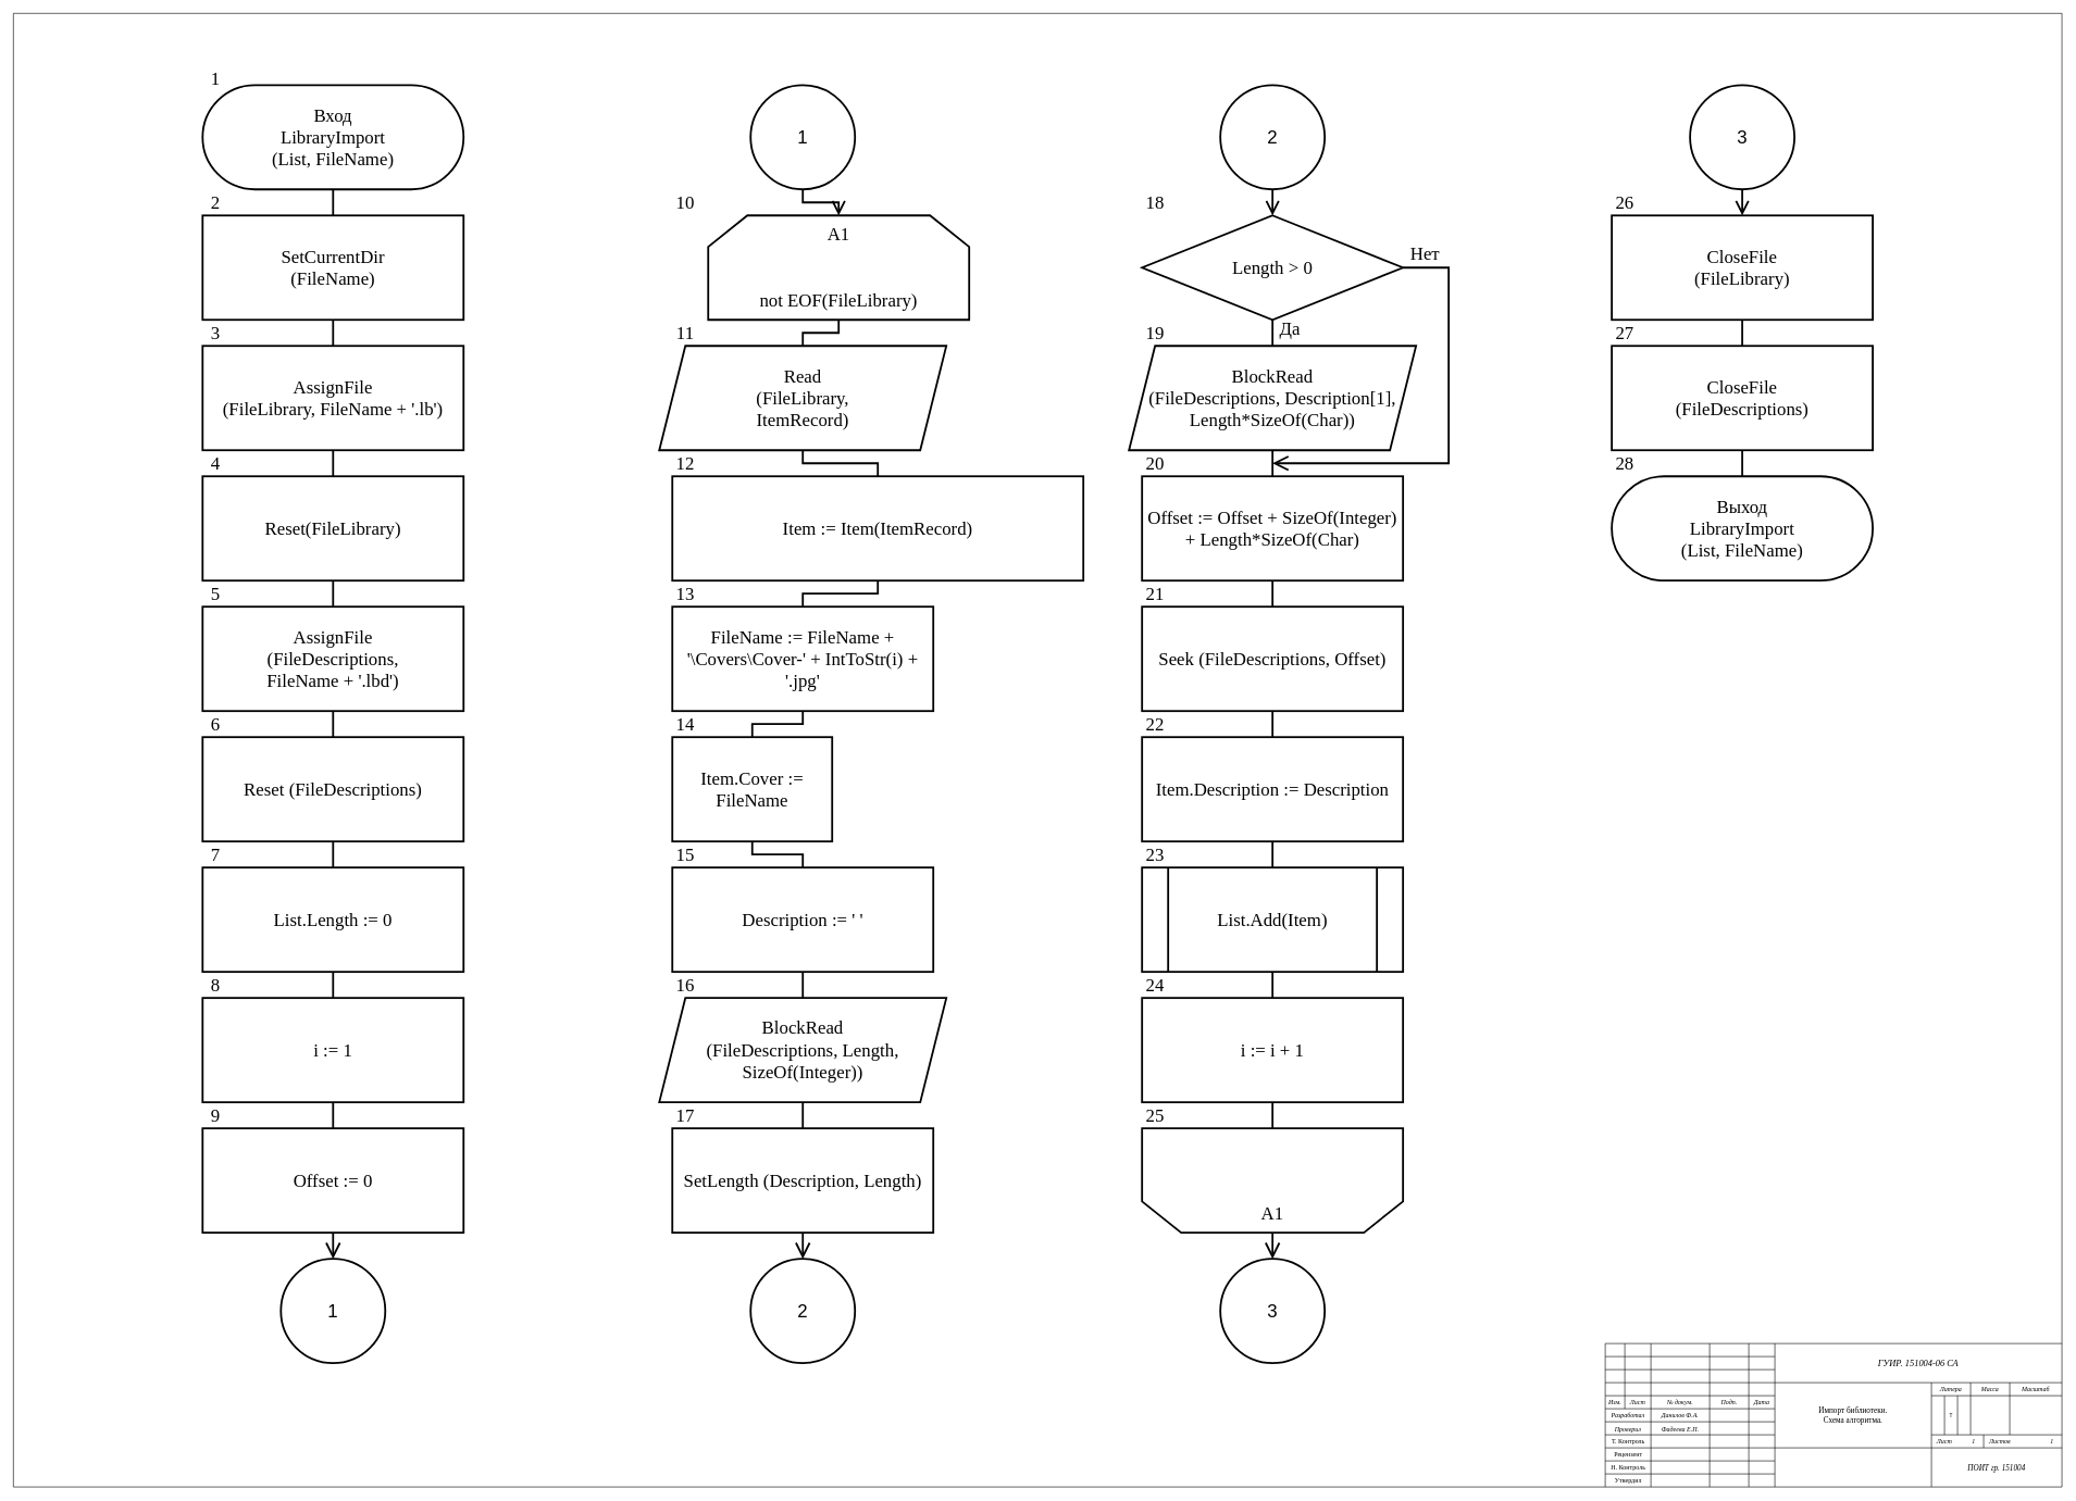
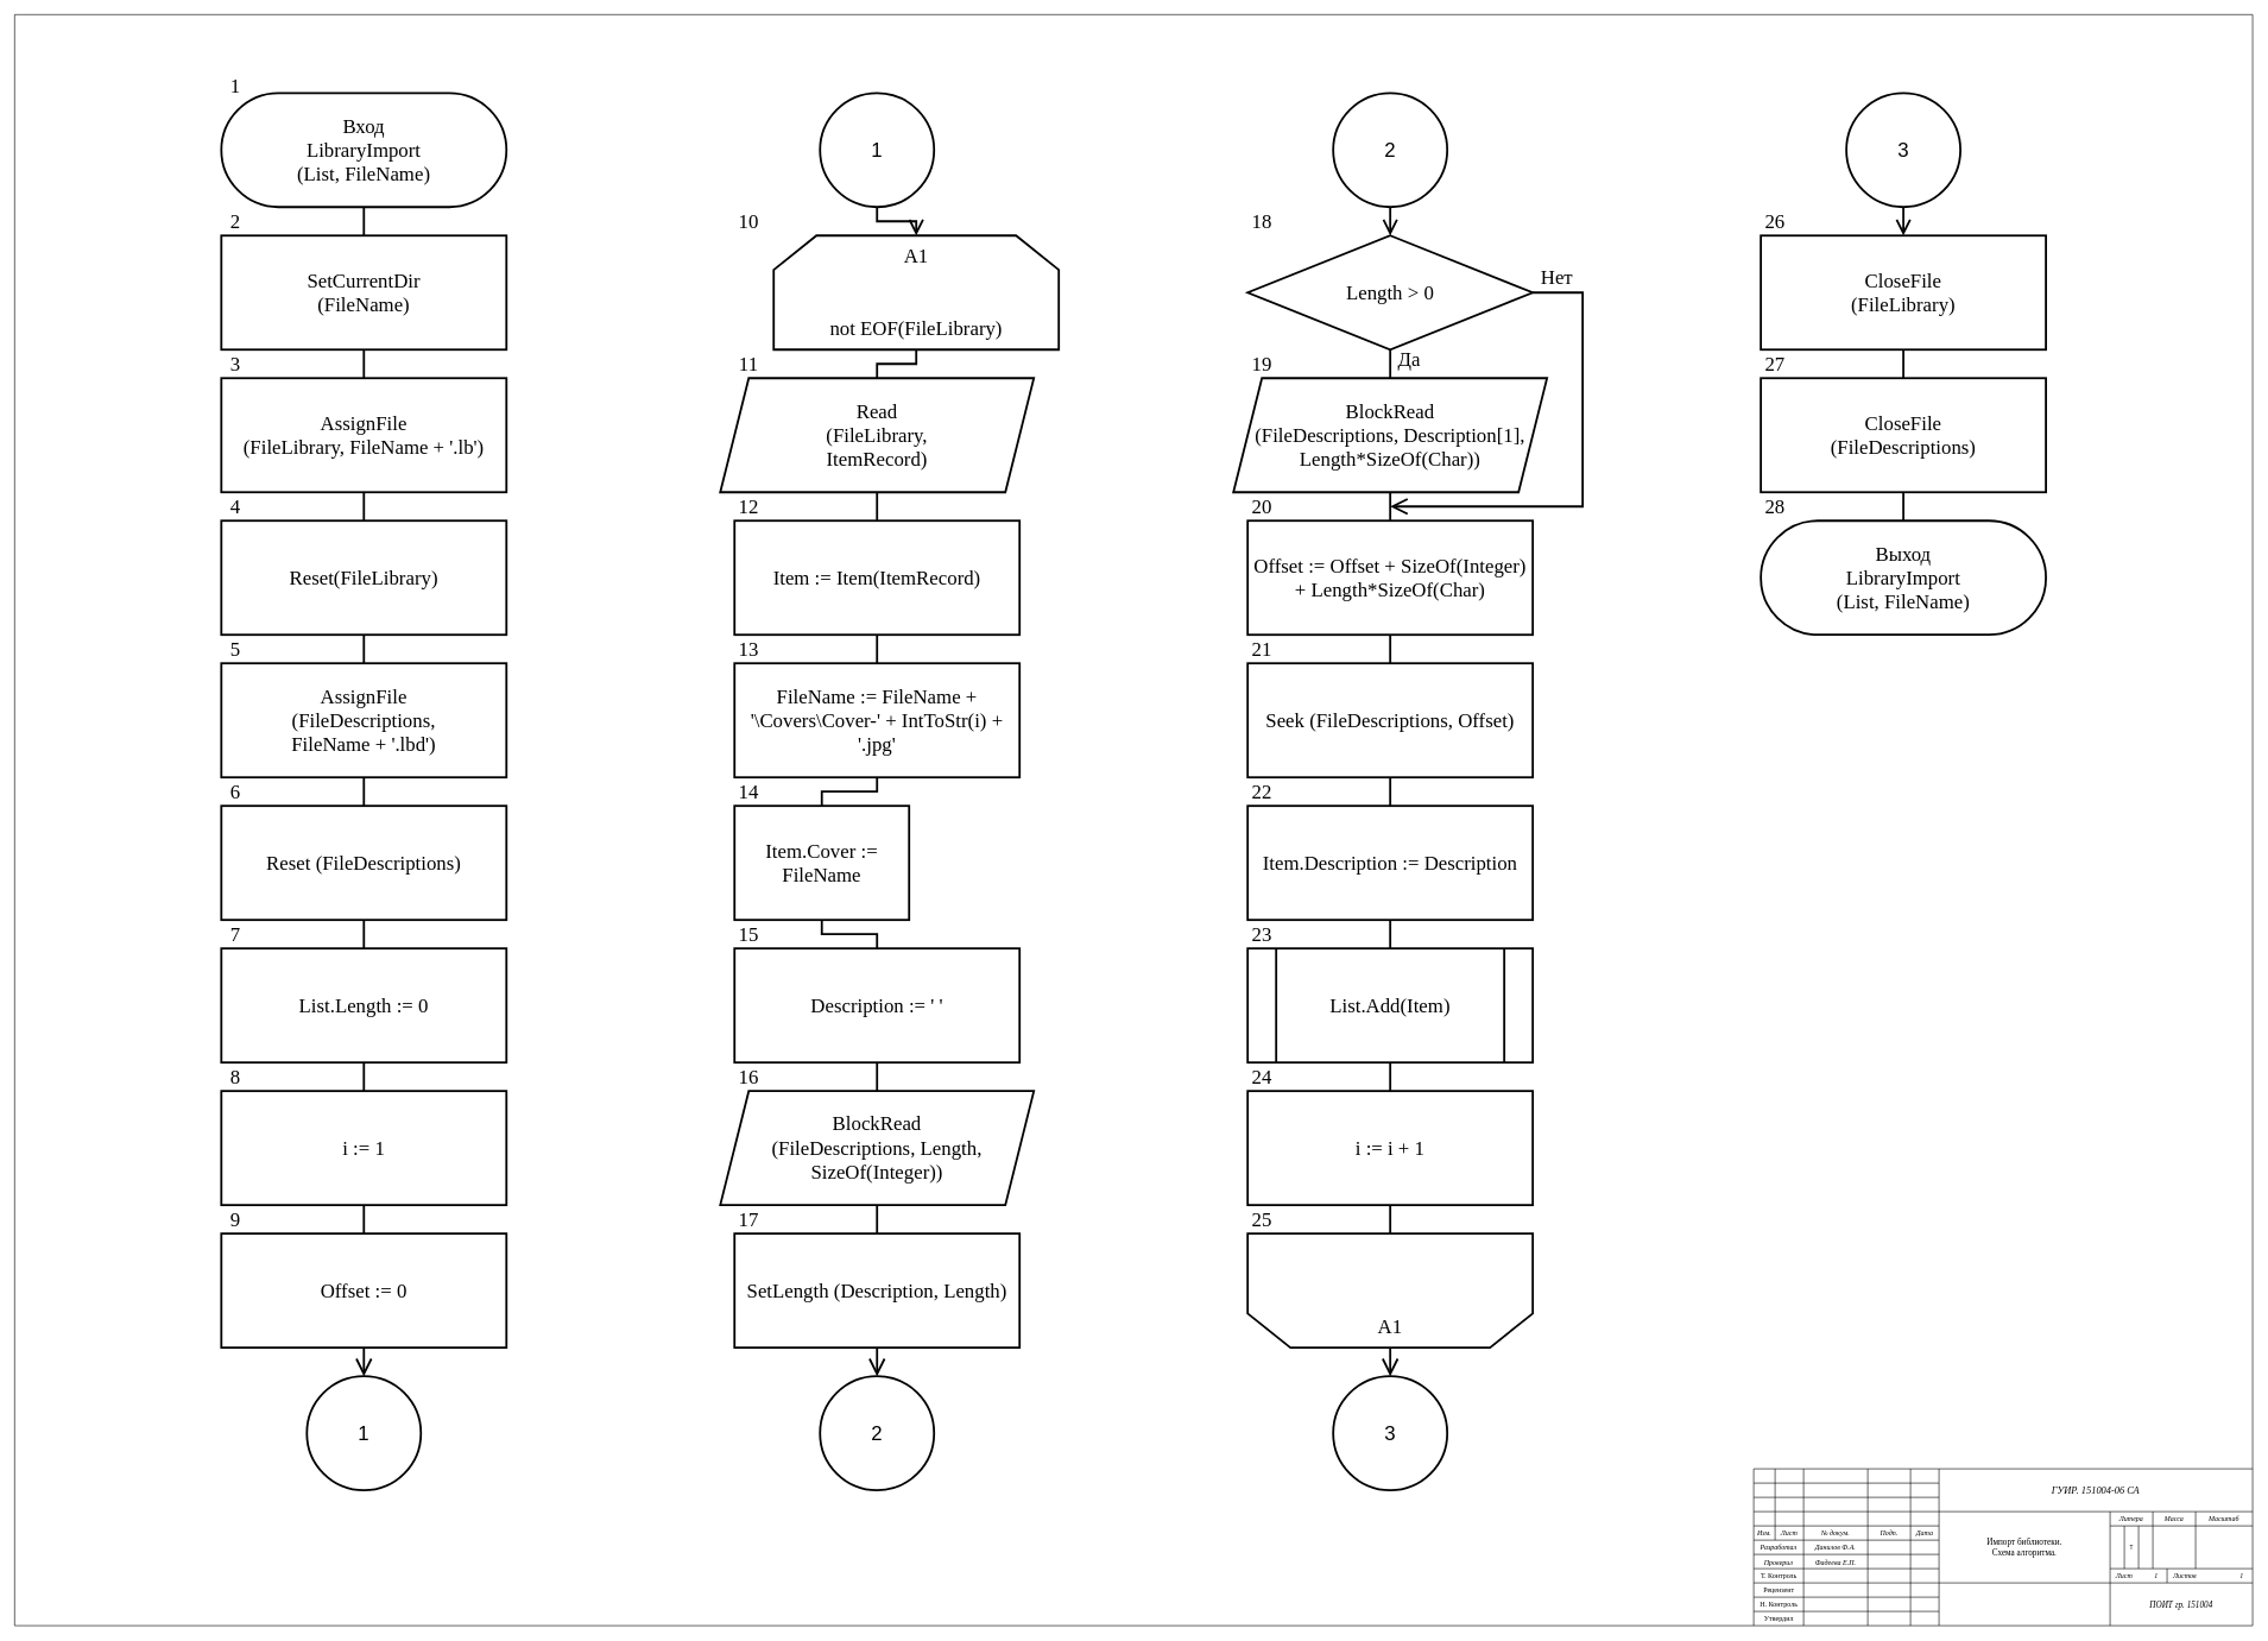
- <mxCell id="72" value="&lt;span style=&quot;font-size: 28px;&quot;&gt;Item := Item(ItemRecord)&lt;/span&gt;" style="rounded=0;whiteSpace=wrap;html=1;fontFamily=Times New Roman;fontSize=28;strokeWidth=3;" parent="1" vertex="1"><mxGeometry x="1030" y="730" width="630" height="160" as="geometry" /></mxCell>
+ <mxCell id="72" value="&lt;span style=&quot;font-size: 28px;&quot;&gt;Item := Item(ItemRecord)&lt;/span&gt;" style="rounded=0;whiteSpace=wrap;html=1;fontFamily=Times New Roman;fontSize=28;strokeWidth=3;" parent="1" vertex="1"><mxGeometry x="1030" y="730" width="400" height="160" as="geometry" /></mxCell>
